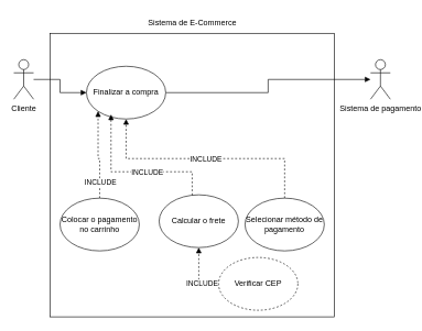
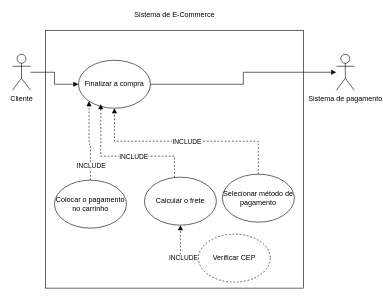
- <mxCell id="3" value="Sistema de E-Commerce" style="text;html=1;align=center;verticalAlign=middle;resizable=0;points=[];autosize=1;strokeColor=none;fillColor=none;" parent="1" vertex="1"><mxGeometry x="210" y="20" width="160" height="30" as="geometry" /></mxCell>
+ <mxCell id="3" value="Sistema de E-Commerce" style="text;html=1;align=center;verticalAlign=middle;resizable=0;points=[];autosize=1;strokeColor=none;fillColor=none;" parent="1" vertex="1"><mxGeometry x="210" y="10" width="160" height="30" as="geometry" /></mxCell>
- <mxCell id="11" value="Selecionar método de pagamento" style="ellipse;whiteSpace=wrap;html=1;" parent="1" vertex="1"><mxGeometry x="370" y="300" width="120" height="80" as="geometry" /></mxCell>
+ <mxCell id="11" value="Selecionar método de pagamento" style="ellipse;whiteSpace=wrap;html=1;" parent="1" vertex="1"><mxGeometry x="370" y="290" width="120" height="80" as="geometry" /></mxCell>
